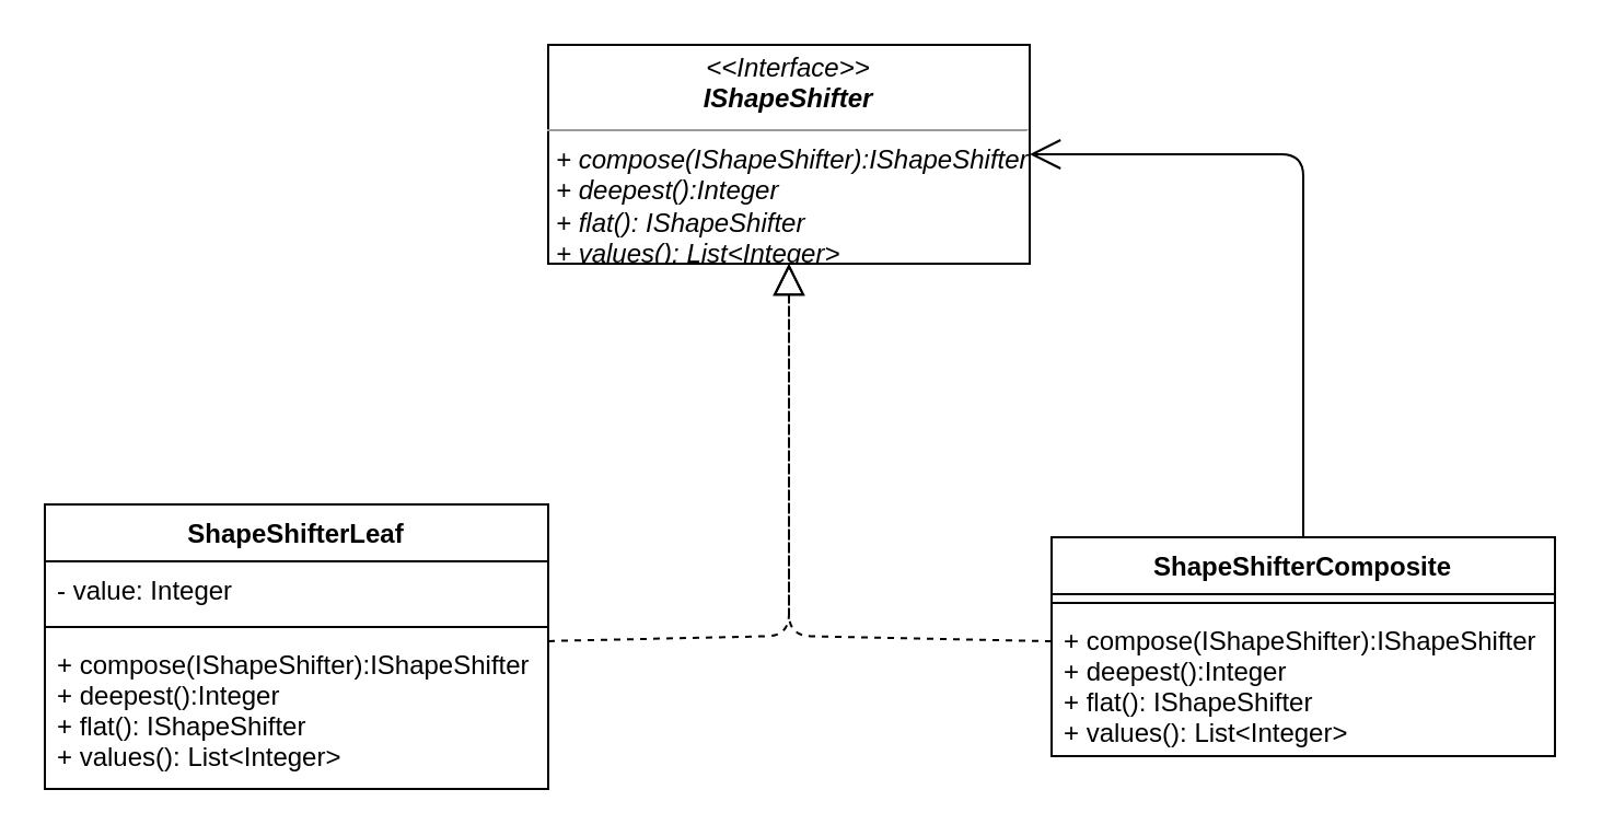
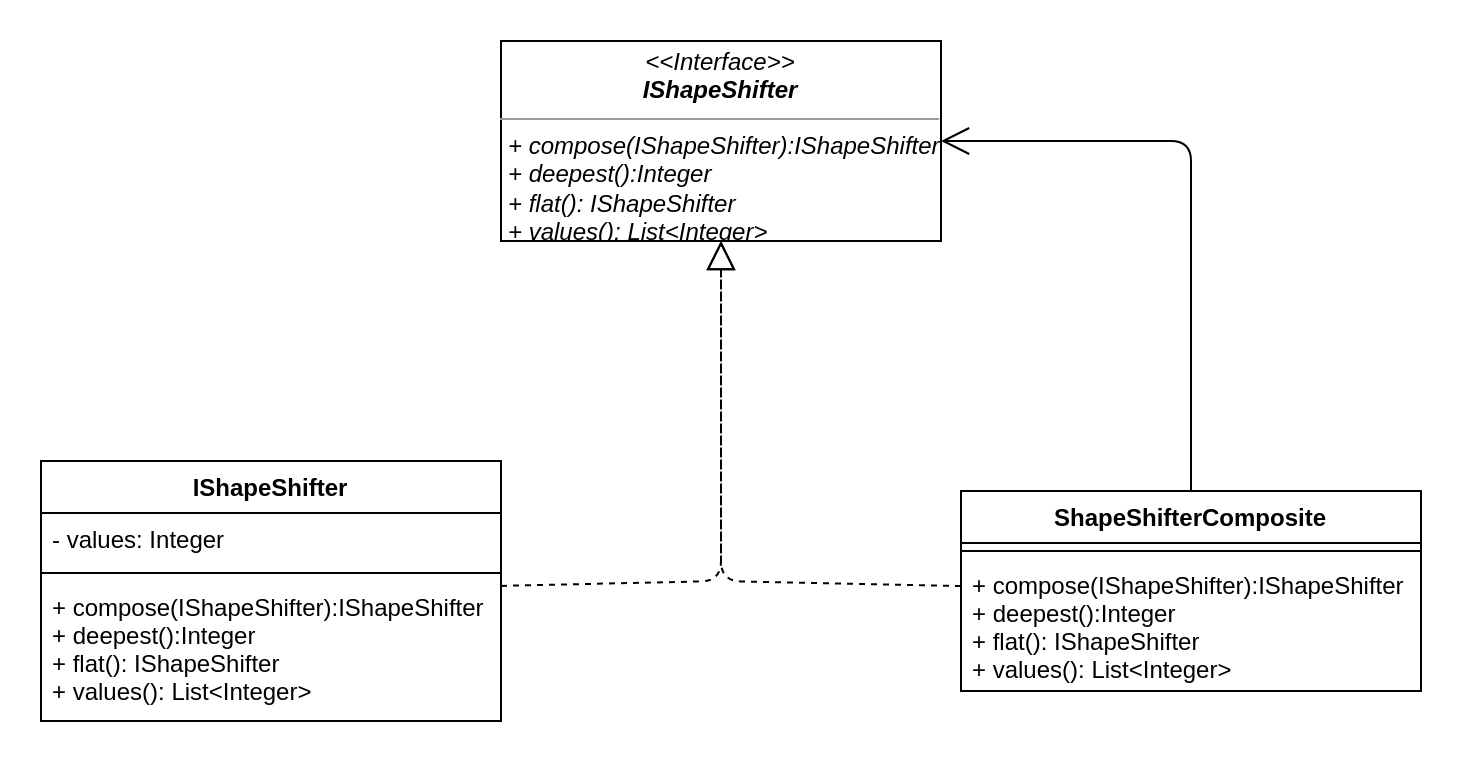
- <mxCell id="9" value="ShapeShifterLeaf" style="swimlane;fontStyle=1;align=center;verticalAlign=top;childLayout=stackLayout;horizontal=1;startSize=26;horizontalStack=0;resizeParent=1;resizeParentMax=0;resizeLast=0;collapsible=1;marginBottom=0;" vertex="1" parent="1"><mxGeometry x="20" y="230" width="230" height="130" as="geometry" /></mxCell>
+ <mxCell id="9" value="IShapeShifter" style="swimlane;fontStyle=1;align=center;verticalAlign=top;childLayout=stackLayout;horizontal=1;startSize=26;horizontalStack=0;resizeParent=1;resizeParentMax=0;resizeLast=0;collapsible=1;marginBottom=0;" vertex="1" parent="1"><mxGeometry x="20" y="230" width="230" height="130" as="geometry" /></mxCell>
- <mxCell id="10" value="- value: Integer" style="text;strokeColor=none;fillColor=none;align=left;verticalAlign=top;spacingLeft=4;spacingRight=4;overflow=hidden;rotatable=0;points=[[0,0.5],[1,0.5]];portConstraint=eastwest;" vertex="1" parent="9"><mxGeometry y="26" width="230" height="26" as="geometry" /></mxCell>
+ <mxCell id="10" value="- values: Integer" style="text;strokeColor=none;fillColor=none;align=left;verticalAlign=top;spacingLeft=4;spacingRight=4;overflow=hidden;rotatable=0;points=[[0,0.5],[1,0.5]];portConstraint=eastwest;" vertex="1" parent="9"><mxGeometry y="26" width="230" height="26" as="geometry" /></mxCell>
